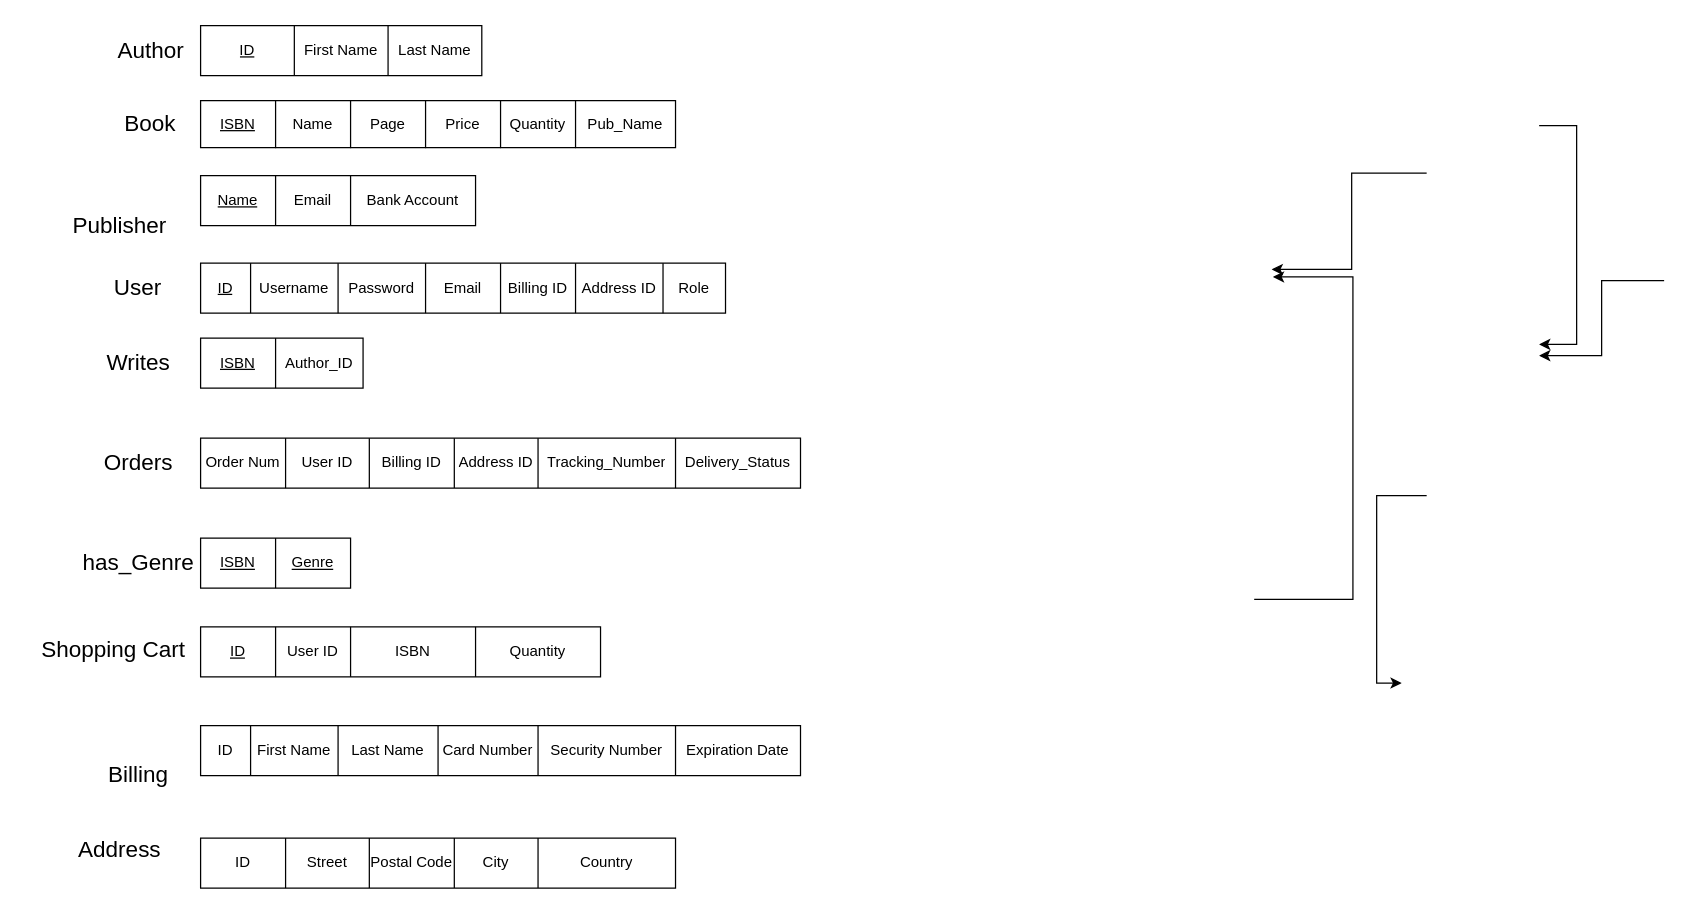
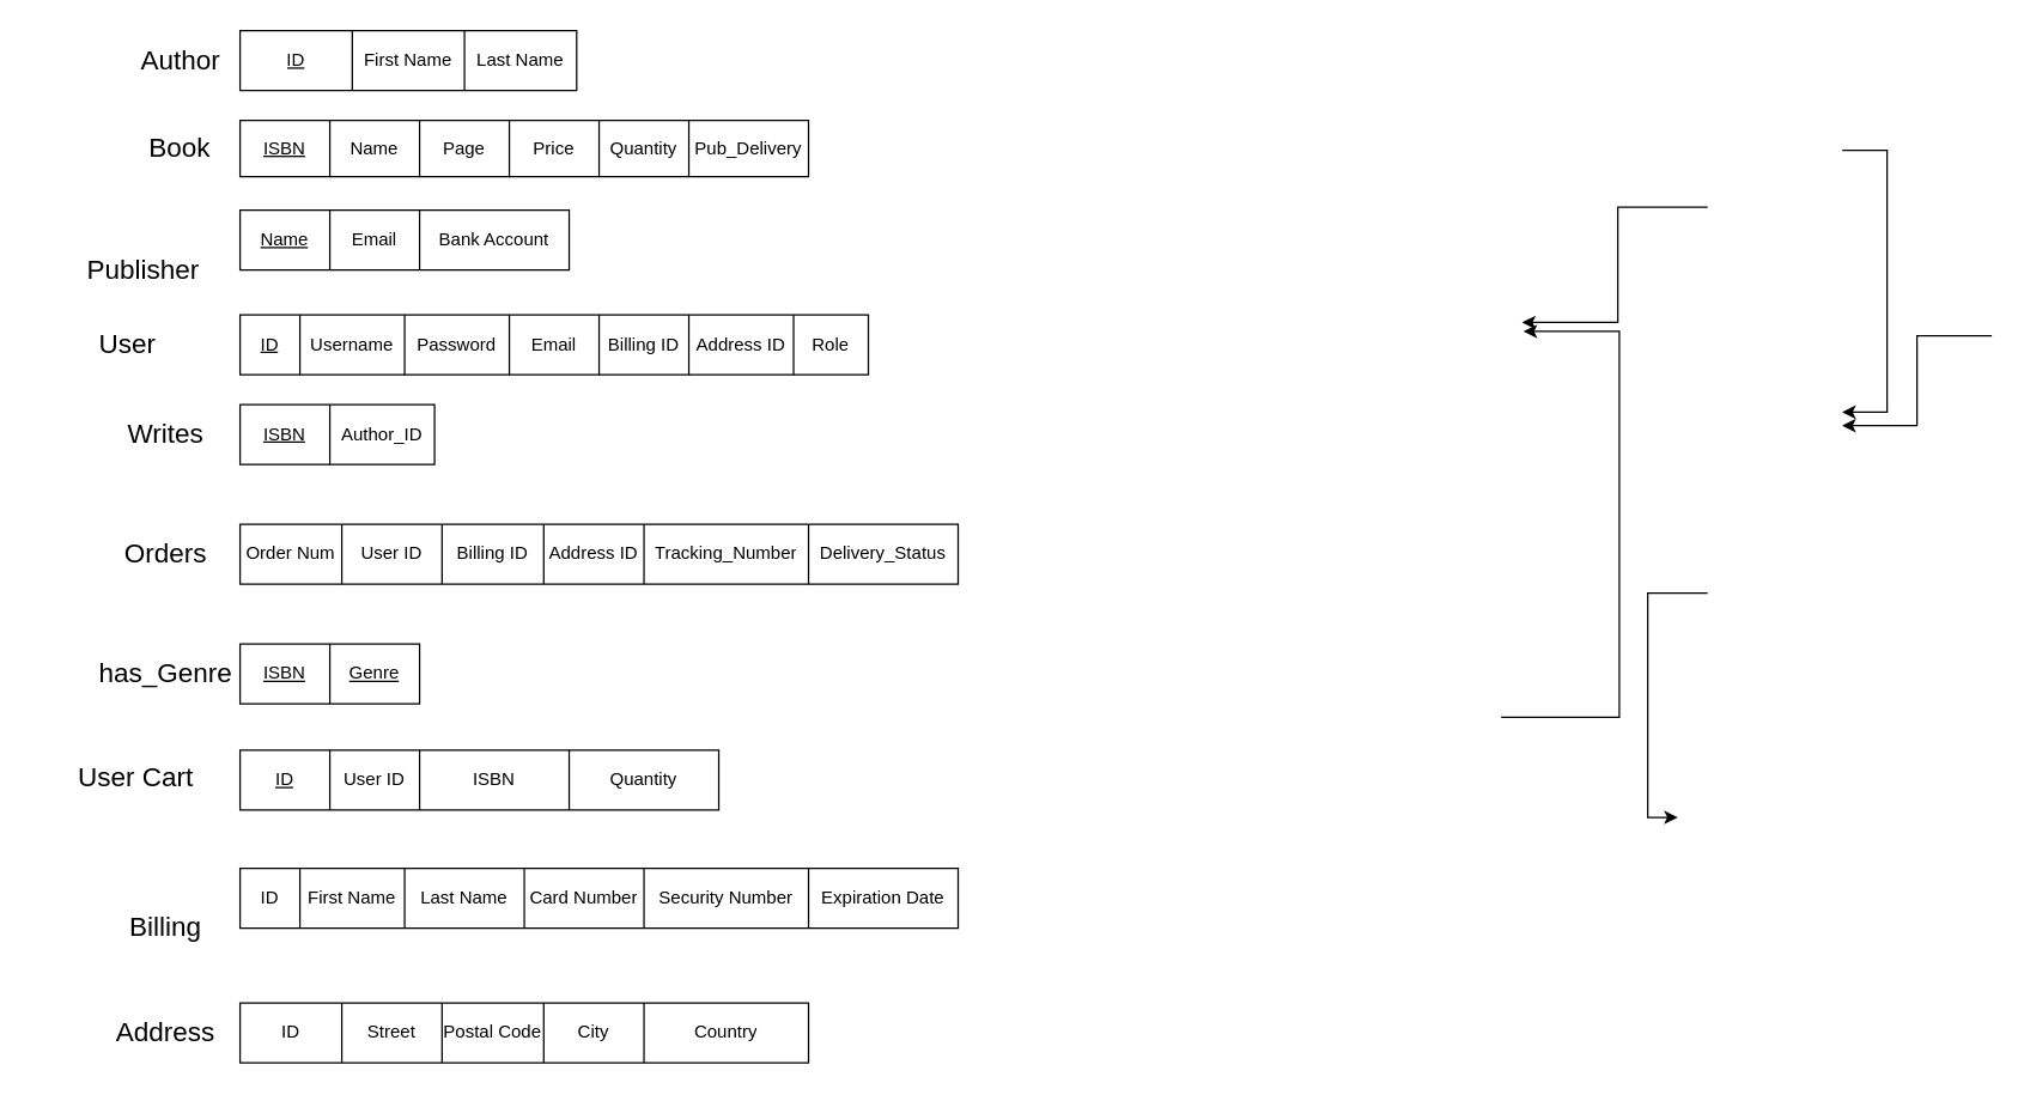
- <mxCell id="16" value="Pub_Name" style="shape=partialRectangle;html=1;whiteSpace=wrap;connectable=0;overflow=hidden;fillColor=none;top=0;left=0;bottom=0;right=0;pointerEvents=1;" parent="10" vertex="1"><mxGeometry x="300" width="80" height="38" as="geometry"><mxRectangle width="80" height="38" as="alternateBounds" /></mxGeometry></mxCell>
+ <mxCell id="16" value="Pub_Delivery" style="shape=partialRectangle;html=1;whiteSpace=wrap;connectable=0;overflow=hidden;fillColor=none;top=0;left=0;bottom=0;right=0;pointerEvents=1;" parent="10" vertex="1"><mxGeometry x="300" width="80" height="38" as="geometry"><mxRectangle width="80" height="38" as="alternateBounds" /></mxGeometry></mxCell>
- <mxCell id="17" value="&lt;font style=&quot;font-size: 18px;&quot;&gt;User&lt;/font&gt;" style="text;html=1;strokeColor=none;fillColor=none;align=center;verticalAlign=middle;whiteSpace=wrap;rounded=0;" parent="1" vertex="1"><mxGeometry x="80" y="215" width="60" height="30" as="geometry" /></mxCell>
+ <mxCell id="17" value="&lt;font style=&quot;font-size: 18px;&quot;&gt;User&lt;/font&gt;" style="text;html=1;strokeColor=none;fillColor=none;align=center;verticalAlign=middle;whiteSpace=wrap;rounded=0;" parent="1" vertex="1"><mxGeometry x="55" y="215" width="60" height="30" as="geometry" /></mxCell>
- <mxCell id="57" value="&lt;font style=&quot;font-size: 18px;&quot;&gt;Shopping Cart&lt;/font&gt;" style="text;html=1;align=center;verticalAlign=middle;resizable=0;points=[];autosize=1;strokeColor=none;fillColor=none;" parent="1" vertex="1"><mxGeometry y="500" width="140" height="40" as="geometry" x="20" /></mxCell>
+ <mxCell id="57" value="&lt;font style=&quot;font-size: 18px;&quot;&gt;User Cart&lt;/font&gt;" style="text;html=1;align=center;verticalAlign=middle;resizable=0;points=[];autosize=1;strokeColor=none;fillColor=none;" parent="1" vertex="1"><mxGeometry y="500" width="140" height="40" as="geometry" x="20" /></mxCell>
- <mxCell id="73" value="&lt;font style=&quot;font-size: 18px;&quot;&gt;Address&lt;/font&gt;" style="text;html=1;align=center;verticalAlign=middle;resizable=0;points=[];autosize=1;strokeColor=none;fillColor=none;" parent="1" vertex="1"><mxGeometry x="50" y="660" width="90" height="40" as="geometry" /></mxCell>
+ <mxCell id="73" value="&lt;font style=&quot;font-size: 18px;&quot;&gt;Address&lt;/font&gt;" style="text;html=1;align=center;verticalAlign=middle;resizable=0;points=[];autosize=1;strokeColor=none;fillColor=none;" parent="1" vertex="1"><mxGeometry x="65" y="670" width="90" height="40" as="geometry" /></mxCell>
